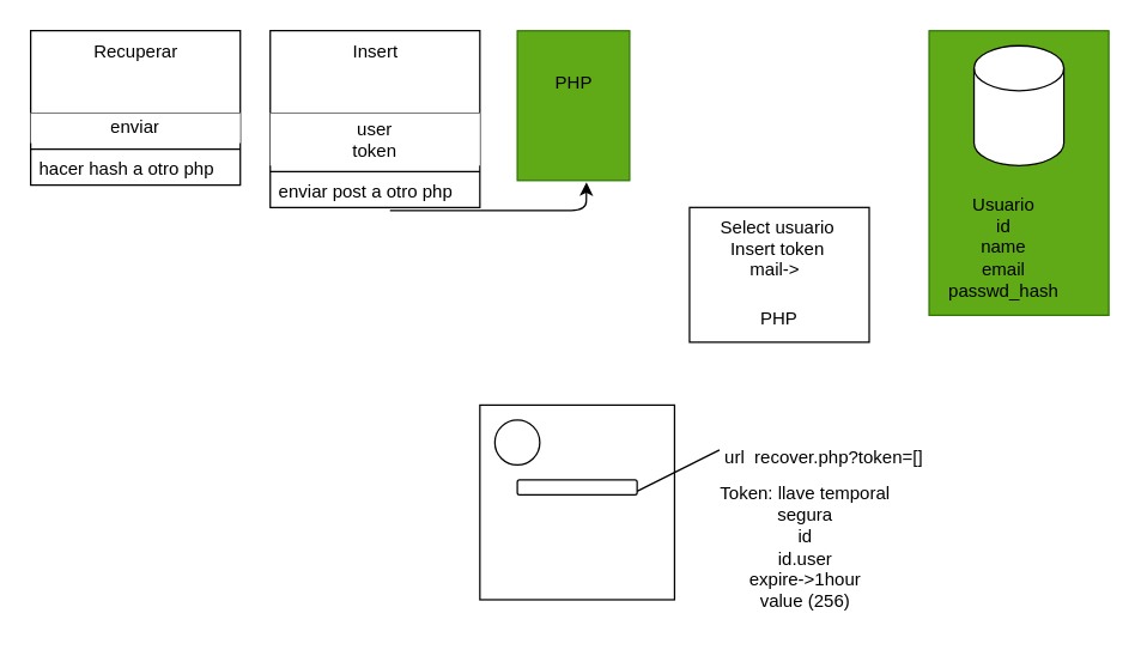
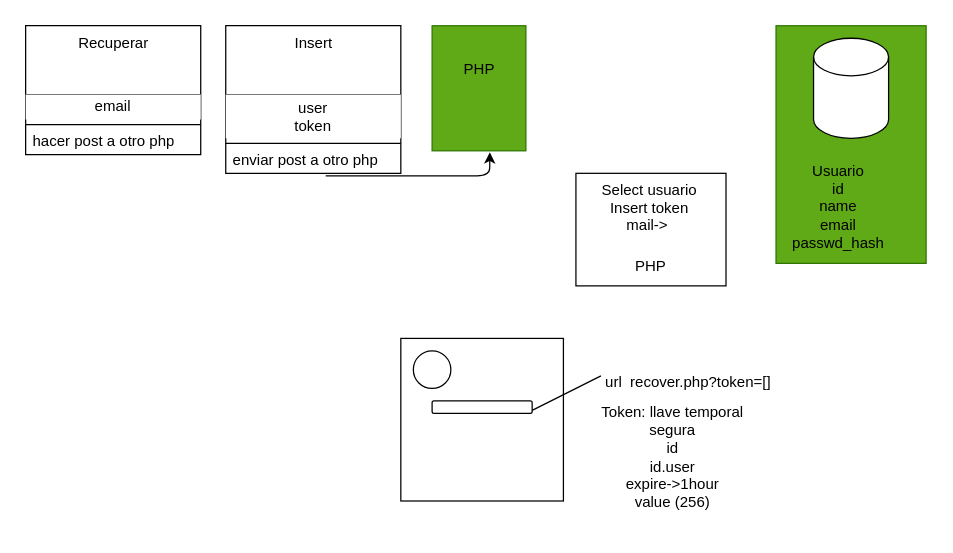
- <mxCell id="12" value="enviar" style="text;html=1;strokeColor=none;fillColor=default;align=center;verticalAlign=middle;spacingLeft=4;spacingRight=4;overflow=hidden;rotatable=0;points=[[0,0.5],[1,0.5]];portConstraint=eastwest;" vertex="1" parent="11"><mxGeometry y="55" width="140" height="20" as="geometry" /></mxCell>
+ <mxCell id="12" value="email" style="text;html=1;strokeColor=none;fillColor=default;align=center;verticalAlign=middle;spacingLeft=4;spacingRight=4;overflow=hidden;rotatable=0;points=[[0,0.5],[1,0.5]];portConstraint=eastwest;" vertex="1" parent="11"><mxGeometry y="55" width="140" height="20" as="geometry" /></mxCell>
- <mxCell id="14" value="hacer hash a otro php" style="text;html=1;strokeColor=none;fillColor=none;align=left;verticalAlign=middle;spacingLeft=4;spacingRight=4;overflow=hidden;rotatable=0;points=[[0,0.5],[1,0.5]];portConstraint=eastwest;" vertex="1" parent="11"><mxGeometry y="83" width="140" height="20" as="geometry" /></mxCell>
+ <mxCell id="14" value="hacer post a otro php" style="text;html=1;strokeColor=none;fillColor=none;align=left;verticalAlign=middle;spacingLeft=4;spacingRight=4;overflow=hidden;rotatable=0;points=[[0,0.5],[1,0.5]];portConstraint=eastwest;" vertex="1" parent="11"><mxGeometry y="83" width="140" height="20" as="geometry" /></mxCell>
